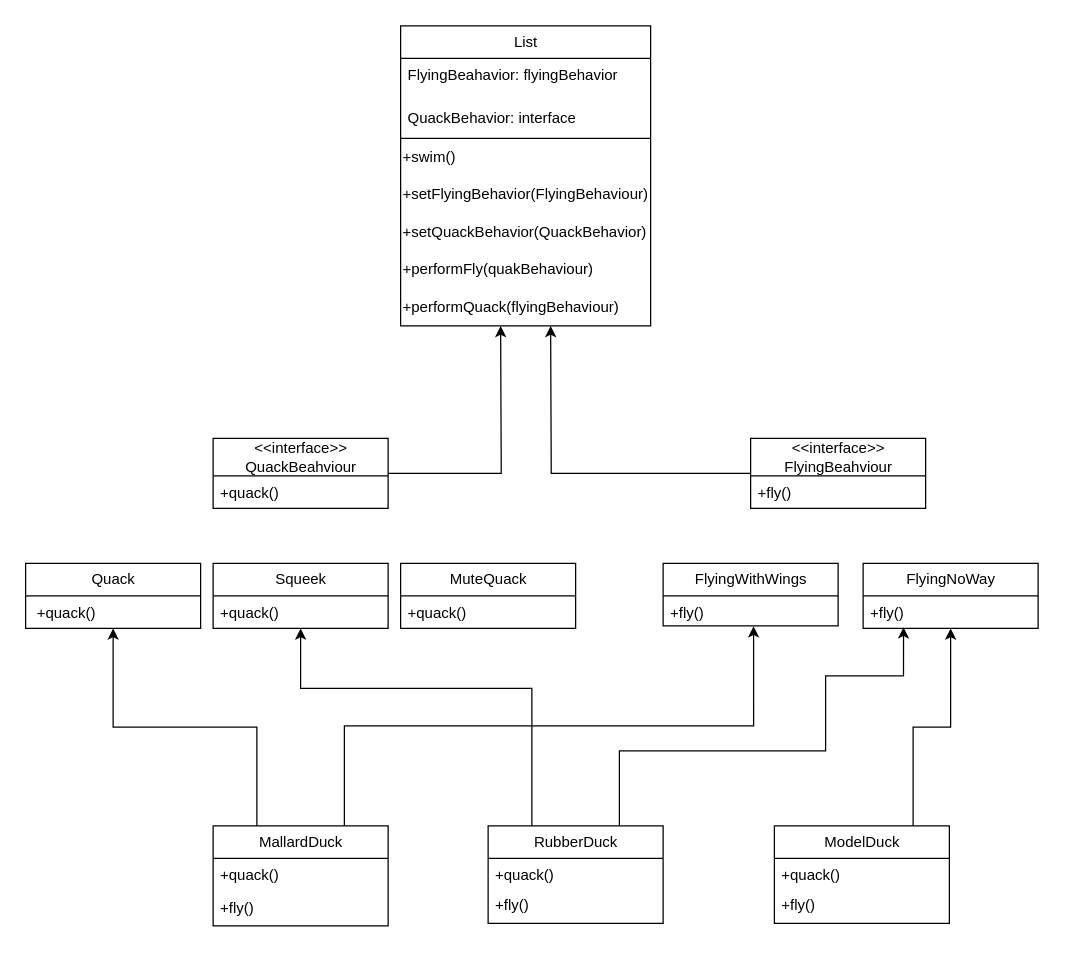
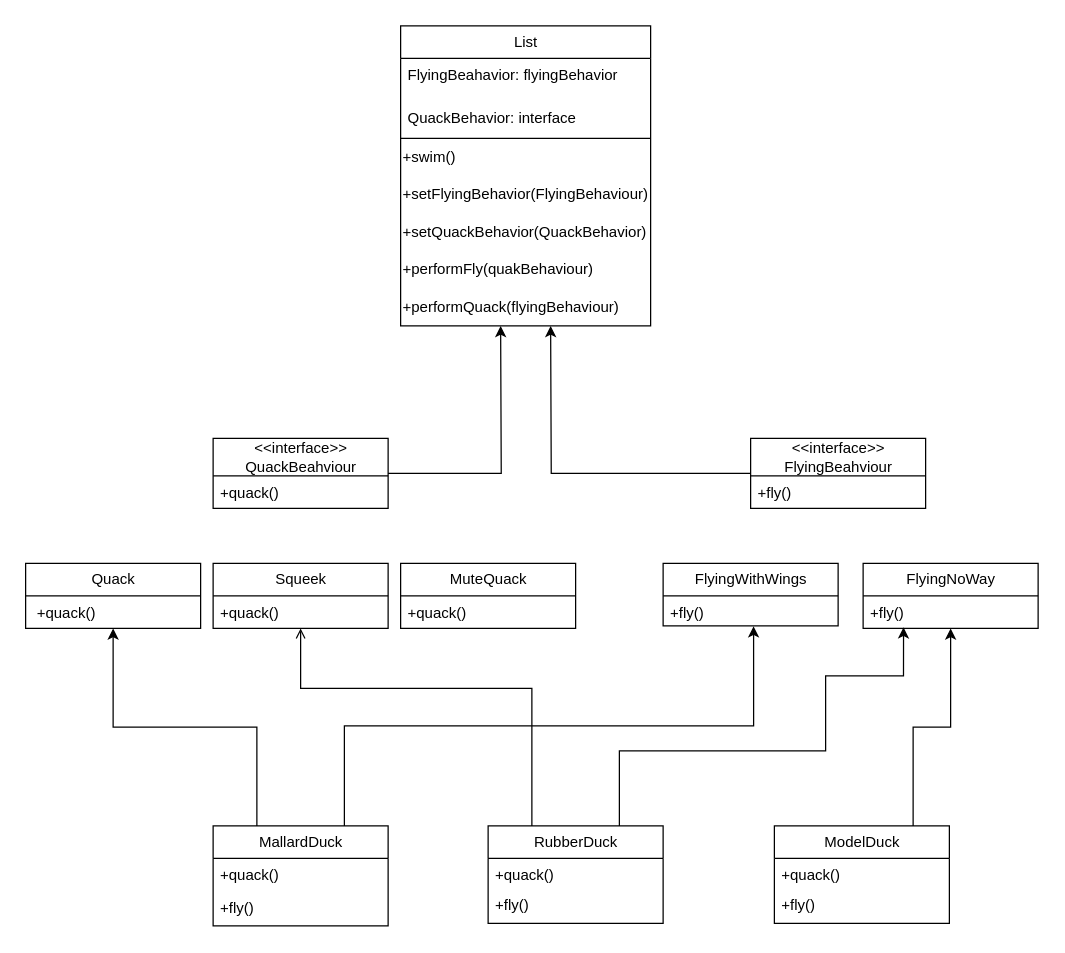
- <mxCell id="22" style="edgeStyle=orthogonalEdgeStyle;rounded=0;orthogonalLoop=1;jettySize=auto;html=1;exitX=0.25;exitY=0;exitDx=0;exitDy=0;" edge="1" parent="1" source="23" target="10"><mxGeometry relative="1" as="geometry"><Array as="points"><mxPoint x="425" y="550" /><mxPoint x="240" y="550" /></Array></mxGeometry></mxCell>
+ <mxCell id="22" style="edgeStyle=orthogonalEdgeStyle;rounded=0;orthogonalLoop=1;jettySize=auto;html=1;exitX=0.25;exitY=0;exitDx=0;exitDy=0;endArrow=open;" edge="1" parent="1" source="23" target="10"><mxGeometry relative="1" as="geometry"><Array as="points"><mxPoint x="425" y="550" /><mxPoint x="240" y="550" /></Array></mxGeometry></mxCell>
